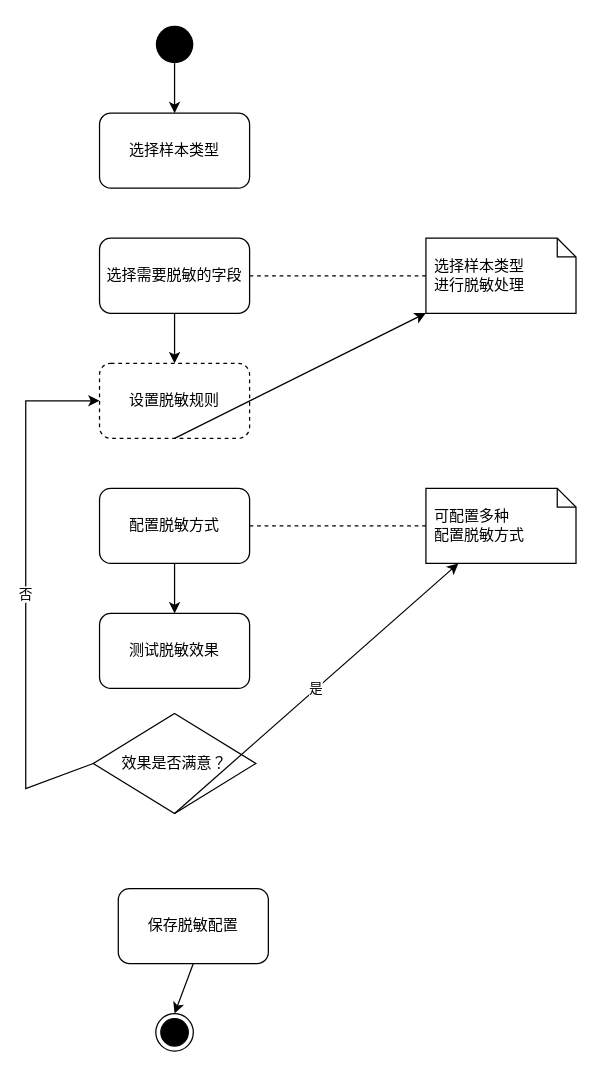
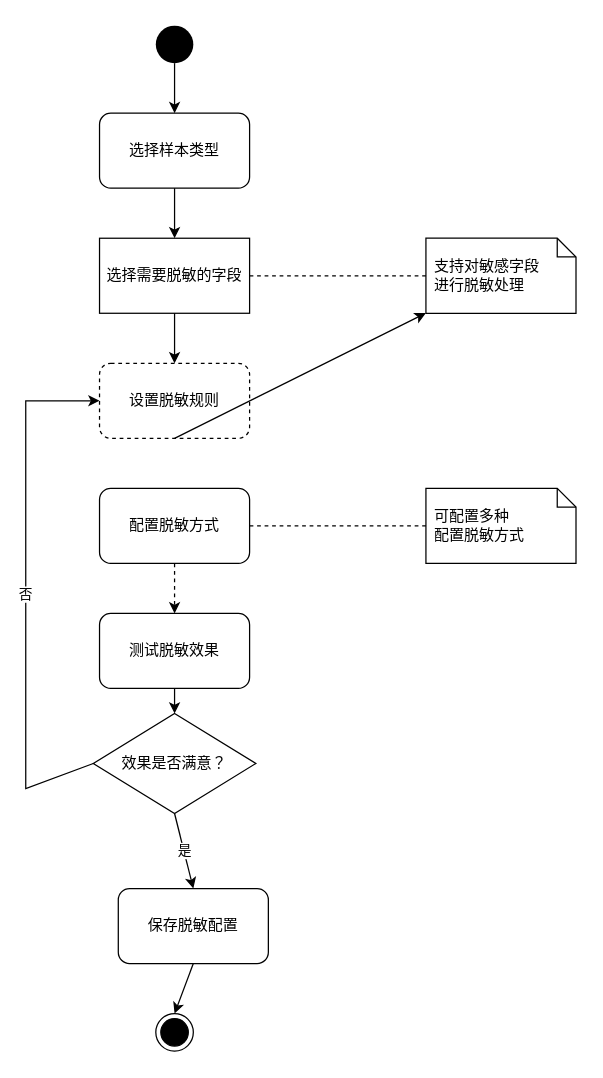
+ <mxCell id="12" value="" style="endArrow=classic;html=1;rounded=0;exitX=0.5;exitY=1;exitDx=0;exitDy=0;entryX=0.5;entryY=0;entryDx=0;entryDy=0;" edge="1" parent="1" source="3" target="4"><mxGeometry width="50" height="50" relative="1" as="geometry" /></mxCell>
- <mxCell id="4" value="选择需要脱敏的字段" style="rounded=1;whiteSpace=wrap;html=1;" vertex="1" parent="1"><mxGeometry x="79" y="190" width="120" height="60" as="geometry" /></mxCell>
+ <mxCell id="4" value="选择需要脱敏的字段" style="whiteSpace=wrap;html=1;rounded=0;" vertex="1" parent="1"><mxGeometry x="79" y="190" width="120" height="60" as="geometry" /></mxCell>
- <mxCell id="20" value="选择样本类型&#10;进行脱敏处理" style="shape=note;size=15;align=left;spacingLeft=5;html=1;whiteSpace=wrap;" vertex="1" parent="1"><mxGeometry x="340" y="190" width="120" height="60" as="geometry" /></mxCell>
+ <mxCell id="20" value="支持对敏感字段&#10;进行脱敏处理" style="shape=note;size=15;align=left;spacingLeft=5;html=1;whiteSpace=wrap;" vertex="1" parent="1"><mxGeometry x="340" y="190" width="120" height="60" as="geometry" /></mxCell>
- <mxCell id="15" value="" style="endArrow=classic;html=1;rounded=0;exitX=0.5;exitY=1;exitDx=0;exitDy=0;entryX=0.5;entryY=0;entryDx=0;entryDy=0;" edge="1" parent="1" source="6" target="7"><mxGeometry width="50" height="50" relative="1" as="geometry" /></mxCell>
+ <mxCell id="15" value="" style="endArrow=classic;html=1;rounded=0;exitX=0.5;exitY=1;exitDx=0;exitDy=0;entryX=0.5;entryY=0;entryDx=0;entryDy=0;dashed=1;" edge="1" parent="1" source="6" target="7"><mxGeometry width="50" height="50" relative="1" as="geometry" /></mxCell>
- <mxCell id="17" value="是" style="endArrow=classic;html=1;rounded=0;exitX=0.5;exitY=1;exitDx=0;exitDy=0;" edge="1" parent="1" source="8" target="21"><mxGeometry relative="1" as="geometry" /></mxCell>
+ <mxCell id="17" value="是" style="endArrow=classic;html=1;rounded=0;exitX=0.5;exitY=1;exitDx=0;exitDy=0;entryX=0.5;entryY=0;entryDx=0;entryDy=0;" edge="1" parent="1" source="8" target="9"><mxGeometry relative="1" as="geometry" /></mxCell>
+ <mxCell id="16" value="" style="endArrow=classic;html=1;rounded=0;exitX=0.5;exitY=1;exitDx=0;exitDy=0;entryX=0.5;entryY=0;entryDx=0;entryDy=0;" edge="1" parent="1" source="7" target="8"><mxGeometry width="50" height="50" relative="1" as="geometry" /></mxCell>
